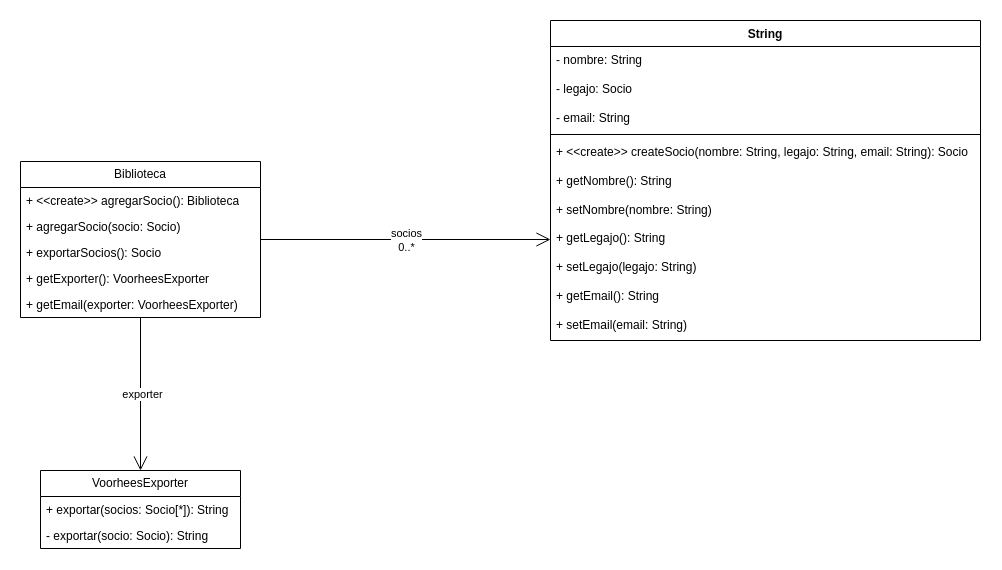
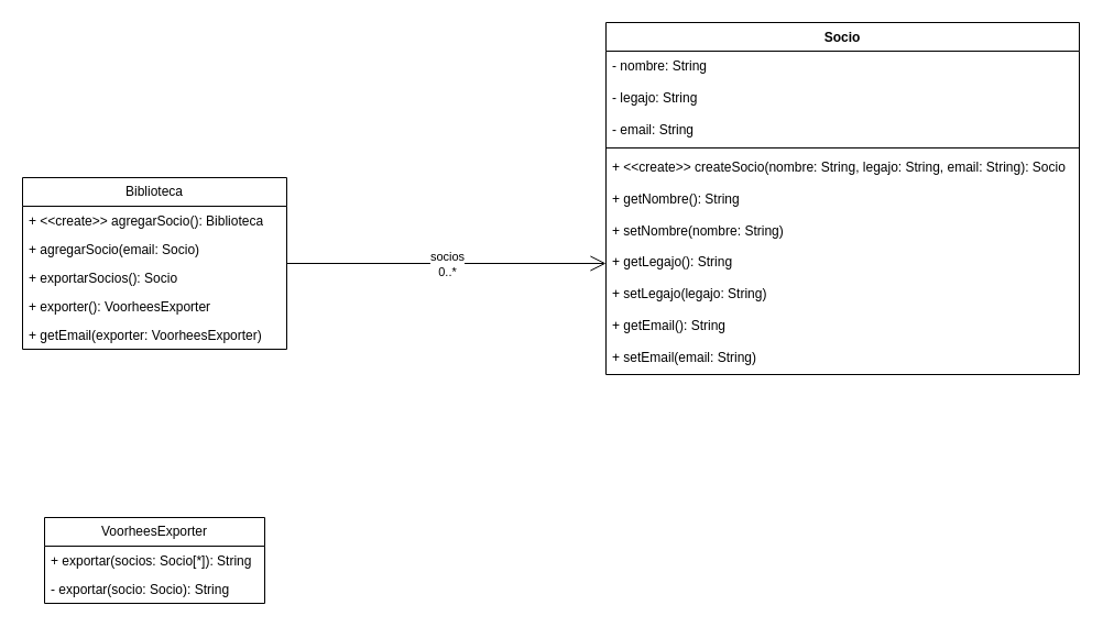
- <mxCell id="8" value="String" style="swimlane;fontStyle=1;align=center;verticalAlign=top;childLayout=stackLayout;horizontal=1;startSize=26;horizontalStack=0;resizeParent=1;resizeParentMax=0;resizeLast=0;collapsible=1;marginBottom=0;whiteSpace=wrap;html=1;" vertex="1" parent="1"><mxGeometry x="550" y="20" width="430" height="320" as="geometry" /></mxCell>
+ <mxCell id="8" value="Socio" style="swimlane;fontStyle=1;align=center;verticalAlign=top;childLayout=stackLayout;horizontal=1;startSize=26;horizontalStack=0;resizeParent=1;resizeParentMax=0;resizeLast=0;collapsible=1;marginBottom=0;whiteSpace=wrap;html=1;" vertex="1" parent="1"><mxGeometry x="550" y="20" width="430" height="320" as="geometry" /></mxCell>
- <mxCell id="9" value="&lt;div&gt;- nombre: String&lt;/div&gt;&lt;div&gt;&lt;br&gt;&lt;/div&gt;&lt;div&gt;- legajo: Socio&lt;/div&gt;&lt;div&gt;&lt;br&gt;&lt;/div&gt;&lt;div&gt;- email: String&lt;br&gt;&lt;/div&gt;" style="text;strokeColor=none;fillColor=none;align=left;verticalAlign=top;spacingLeft=4;spacingRight=4;overflow=hidden;rotatable=0;points=[[0,0.5],[1,0.5]];portConstraint=eastwest;whiteSpace=wrap;html=1;" vertex="1" parent="8"><mxGeometry y="26" width="430" height="84" as="geometry" /></mxCell>
+ <mxCell id="9" value="&lt;div&gt;- nombre: String&lt;/div&gt;&lt;div&gt;&lt;br&gt;&lt;/div&gt;&lt;div&gt;- legajo: String&lt;/div&gt;&lt;div&gt;&lt;br&gt;&lt;/div&gt;&lt;div&gt;- email: String&lt;br&gt;&lt;/div&gt;" style="text;strokeColor=none;fillColor=none;align=left;verticalAlign=top;spacingLeft=4;spacingRight=4;overflow=hidden;rotatable=0;points=[[0,0.5],[1,0.5]];portConstraint=eastwest;whiteSpace=wrap;html=1;" vertex="1" parent="8"><mxGeometry y="26" width="430" height="84" as="geometry" /></mxCell>
- <mxCell id="4" value="+ agregarSocio(socio: Socio)" style="text;strokeColor=none;fillColor=none;align=left;verticalAlign=top;spacingLeft=4;spacingRight=4;overflow=hidden;rotatable=0;points=[[0,0.5],[1,0.5]];portConstraint=eastwest;whiteSpace=wrap;html=1;" vertex="1" parent="2"><mxGeometry y="52" width="240" height="26" as="geometry" /></mxCell>
+ <mxCell id="4" value="+ agregarSocio(email: Socio)" style="text;strokeColor=none;fillColor=none;align=left;verticalAlign=top;spacingLeft=4;spacingRight=4;overflow=hidden;rotatable=0;points=[[0,0.5],[1,0.5]];portConstraint=eastwest;whiteSpace=wrap;html=1;" vertex="1" parent="2"><mxGeometry y="52" width="240" height="26" as="geometry" /></mxCell>
- <mxCell id="6" value="&lt;div&gt;+ getExporter(): VoorheesExporter&lt;/div&gt;" style="text;strokeColor=none;fillColor=none;align=left;verticalAlign=top;spacingLeft=4;spacingRight=4;overflow=hidden;rotatable=0;points=[[0,0.5],[1,0.5]];portConstraint=eastwest;whiteSpace=wrap;html=1;" vertex="1" parent="2"><mxGeometry y="104" width="240" height="26" as="geometry" /></mxCell>
+ <mxCell id="6" value="&lt;div&gt;+ exporter(): VoorheesExporter&lt;/div&gt;" style="text;strokeColor=none;fillColor=none;align=left;verticalAlign=top;spacingLeft=4;spacingRight=4;overflow=hidden;rotatable=0;points=[[0,0.5],[1,0.5]];portConstraint=eastwest;whiteSpace=wrap;html=1;" vertex="1" parent="2"><mxGeometry y="104" width="240" height="26" as="geometry" /></mxCell>
- <mxCell id="17" value="" style="endArrow=open;endFill=1;endSize=12;html=1;rounded=0;exitX=0.5;exitY=1;exitDx=0;exitDy=0;entryX=0.5;entryY=0;entryDx=0;entryDy=0;" edge="1" parent="1" source="2" target="12"><mxGeometry width="160" relative="1" as="geometry"><mxPoint x="350" y="480" as="sourcePoint" /><mxPoint x="510" y="480" as="targetPoint" /></mxGeometry></mxCell>
- <mxCell id="18" value="&lt;div&gt;exporter&lt;/div&gt;" style="edgeLabel;html=1;align=center;verticalAlign=middle;resizable=0;points=[];" vertex="1" connectable="0" parent="17"><mxGeometry x="-0.006" y="1" relative="1" as="geometry"><mxPoint as="offset" /></mxGeometry></mxCell>
